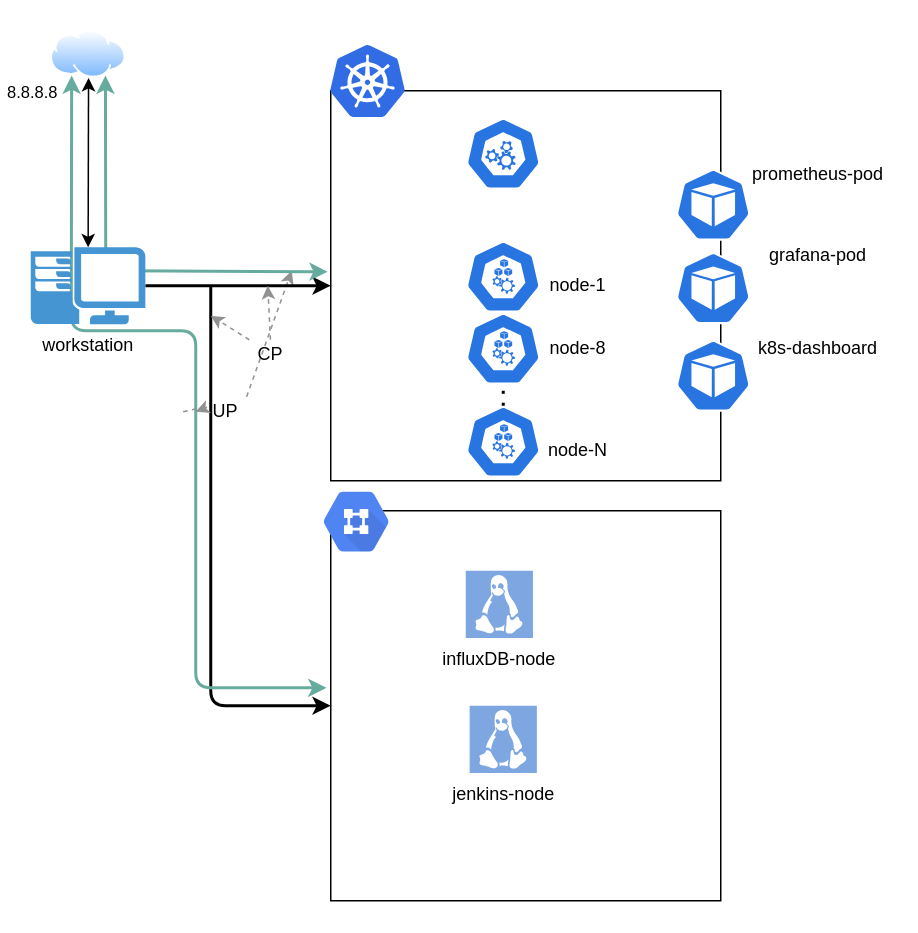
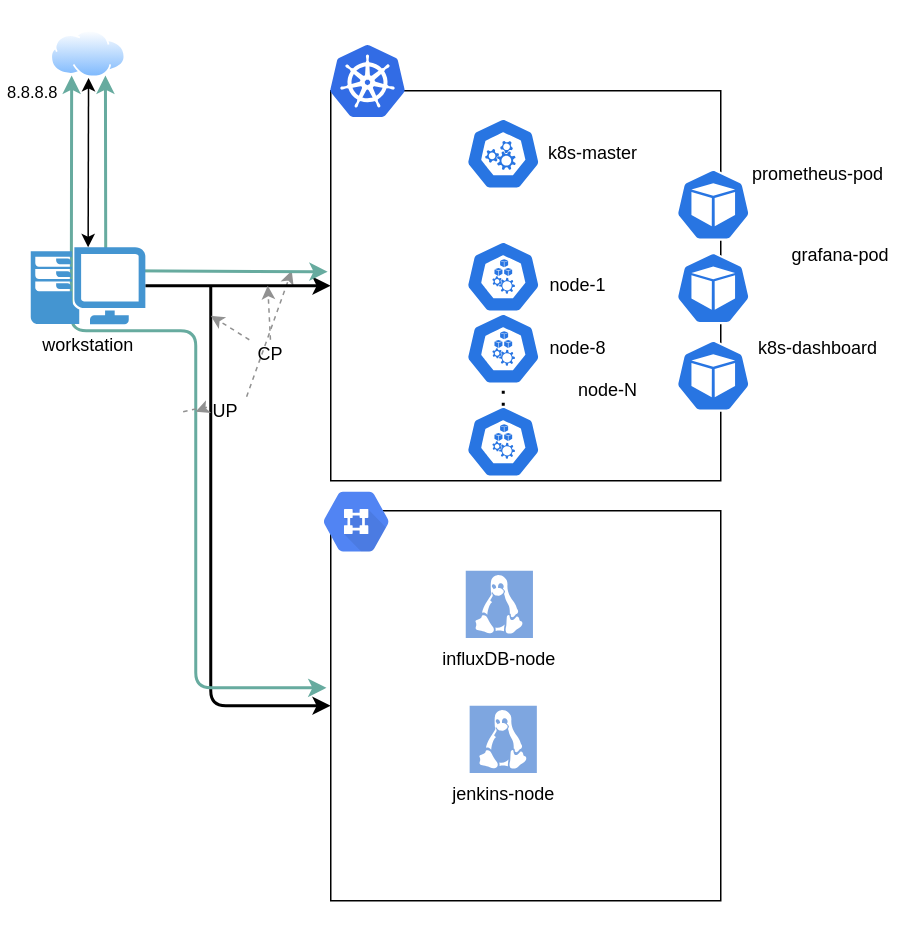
+ <mxCell id="11" value="k8s-master" style="text;html=1;strokeColor=none;fillColor=none;align=center;verticalAlign=middle;whiteSpace=wrap;rounded=0;" vertex="1" parent="1"><mxGeometry x="360" y="92" width="70" height="20" as="geometry" /></mxCell>
- <mxCell id="22" value="grafana-pod" style="text;html=1;strokeColor=none;fillColor=none;align=center;verticalAlign=middle;whiteSpace=wrap;rounded=0;" vertex="1" parent="1"><mxGeometry x="500" y="160" width="90" height="20" as="geometry" /></mxCell>
+ <mxCell id="22" value="grafana-pod" style="text;html=1;strokeColor=none;fillColor=none;align=center;verticalAlign=middle;whiteSpace=wrap;rounded=0;" vertex="1" parent="1"><mxGeometry x="515" y="160" width="90" height="20" as="geometry" /></mxCell>
- <mxCell id="14" value="node-N" style="text;html=1;strokeColor=none;fillColor=none;align=center;verticalAlign=middle;whiteSpace=wrap;rounded=0;" vertex="1" parent="1"><mxGeometry x="360" y="290" width="50" height="20" as="geometry" /></mxCell>
+ <mxCell id="14" value="node-N" style="text;html=1;strokeColor=none;fillColor=none;align=center;verticalAlign=middle;whiteSpace=wrap;rounded=0;" vertex="1" parent="1"><mxGeometry x="380" y="250" width="50" height="20" as="geometry" /></mxCell>
